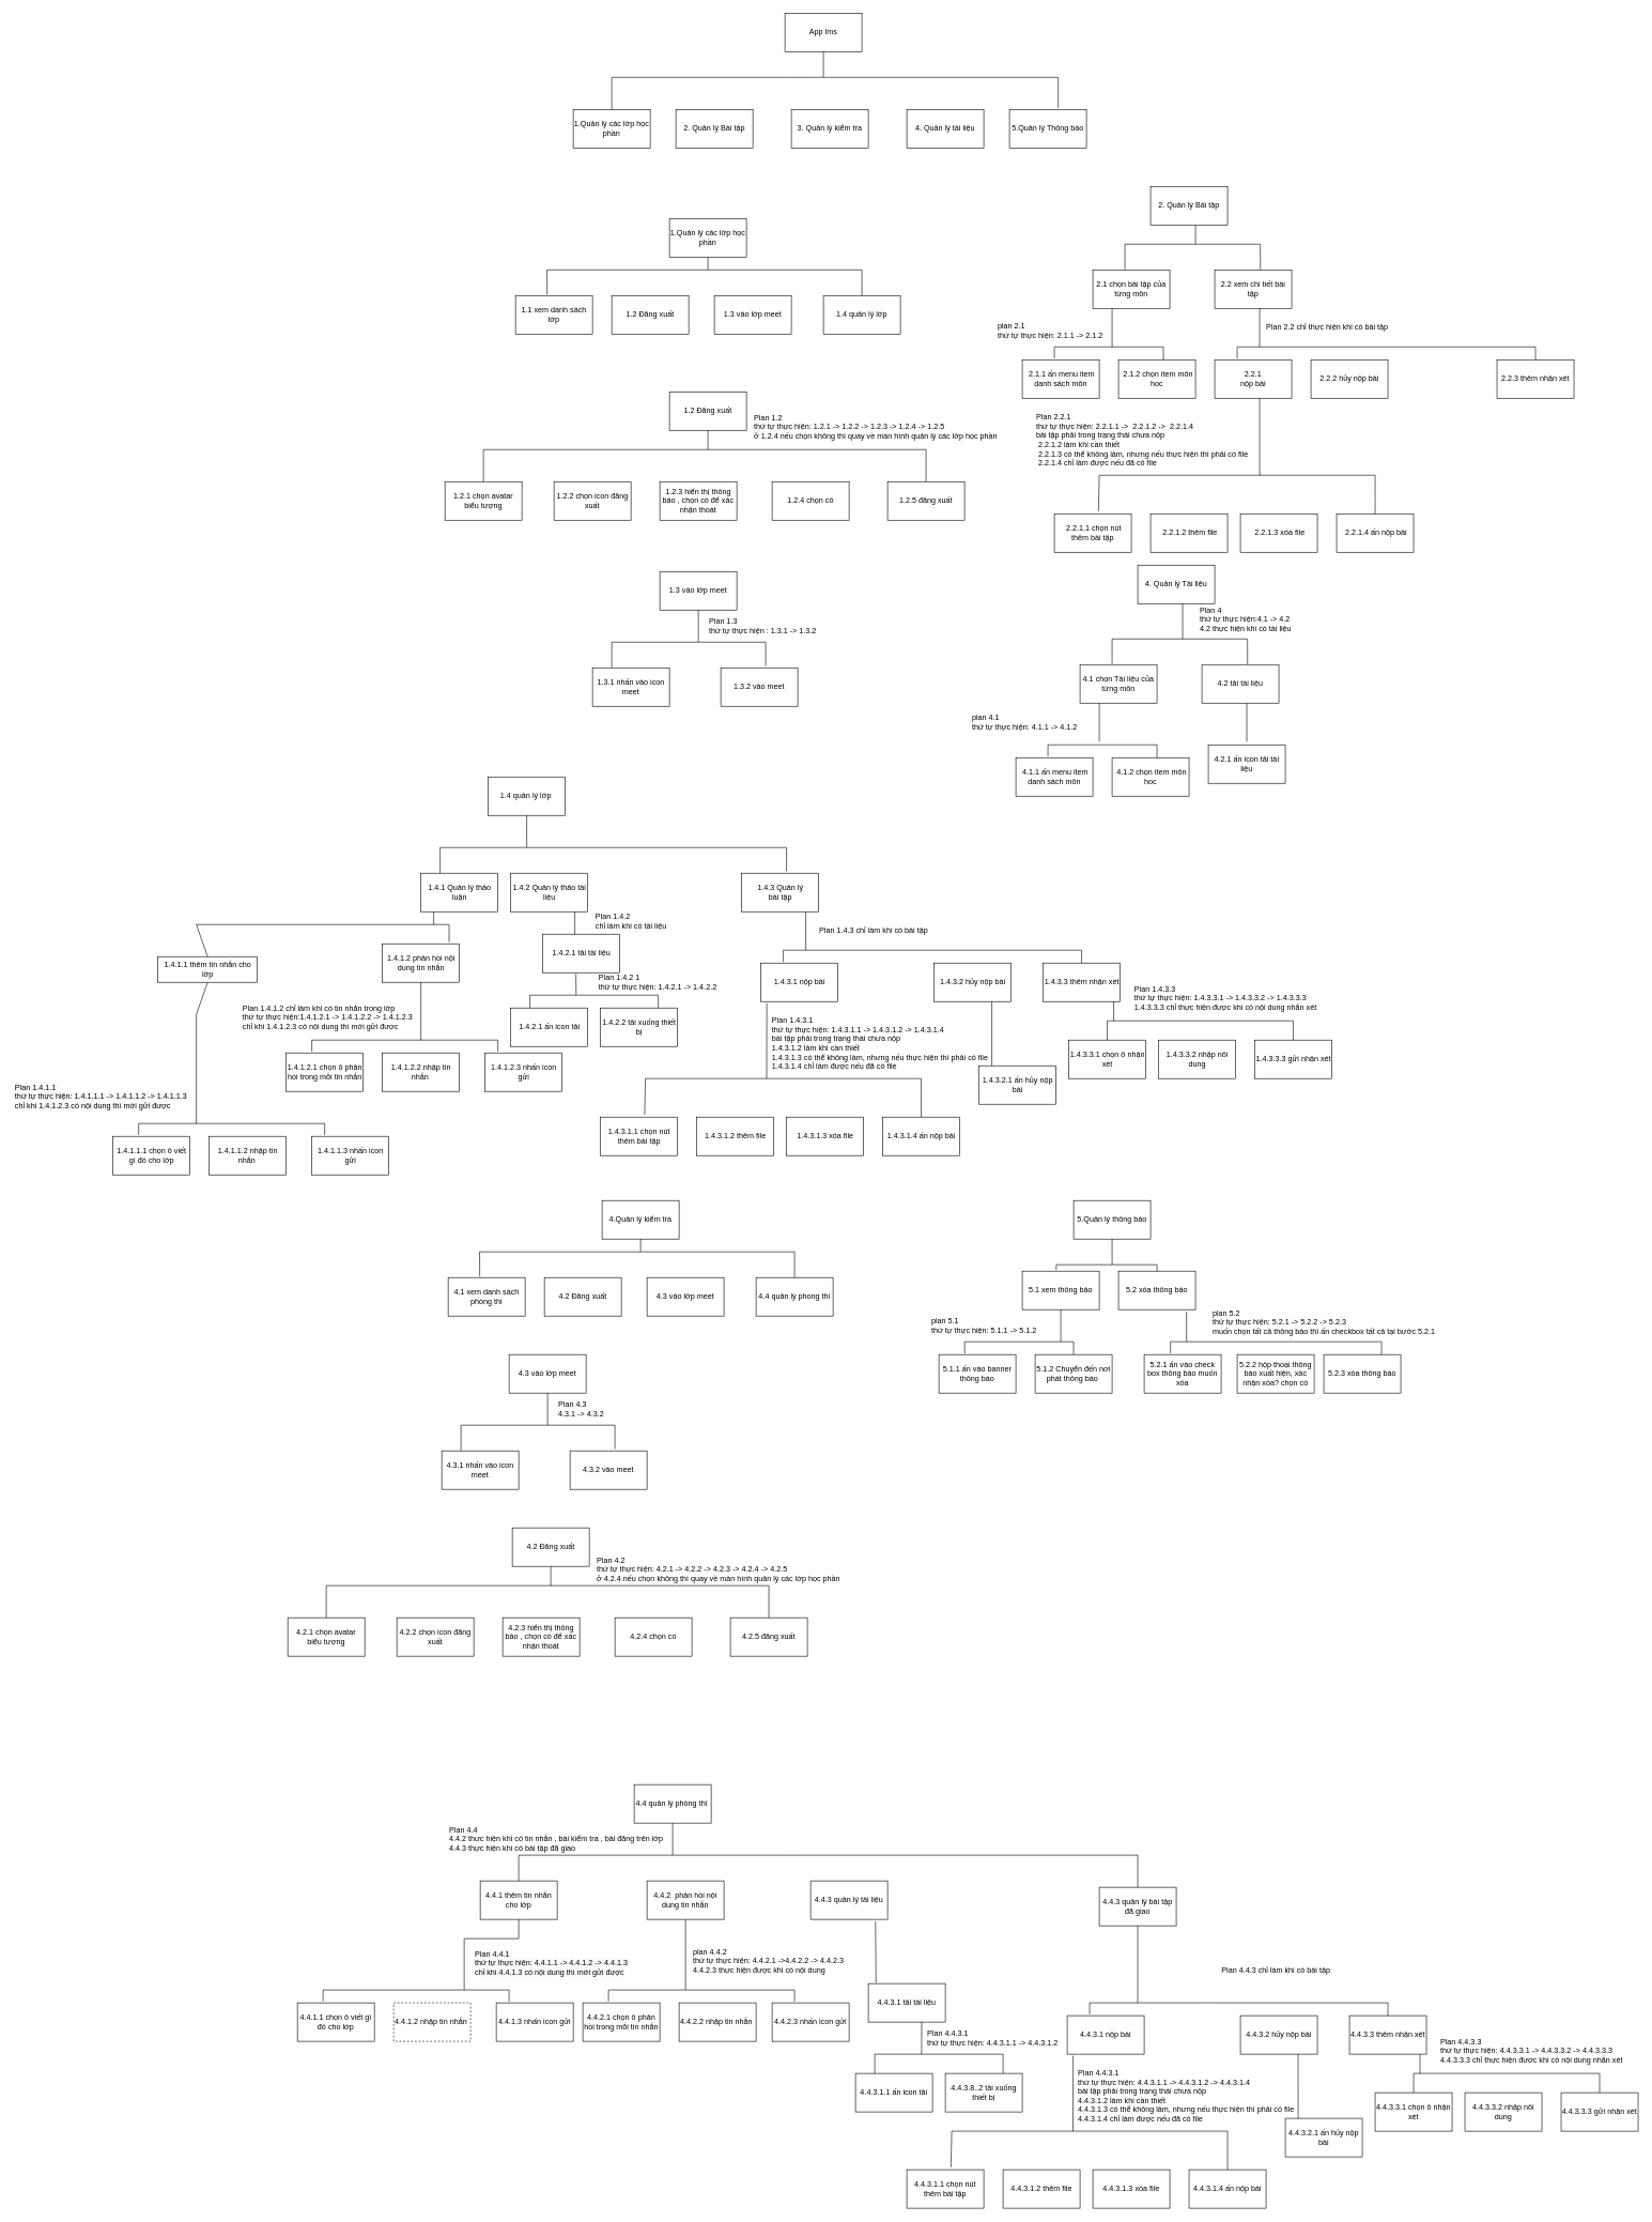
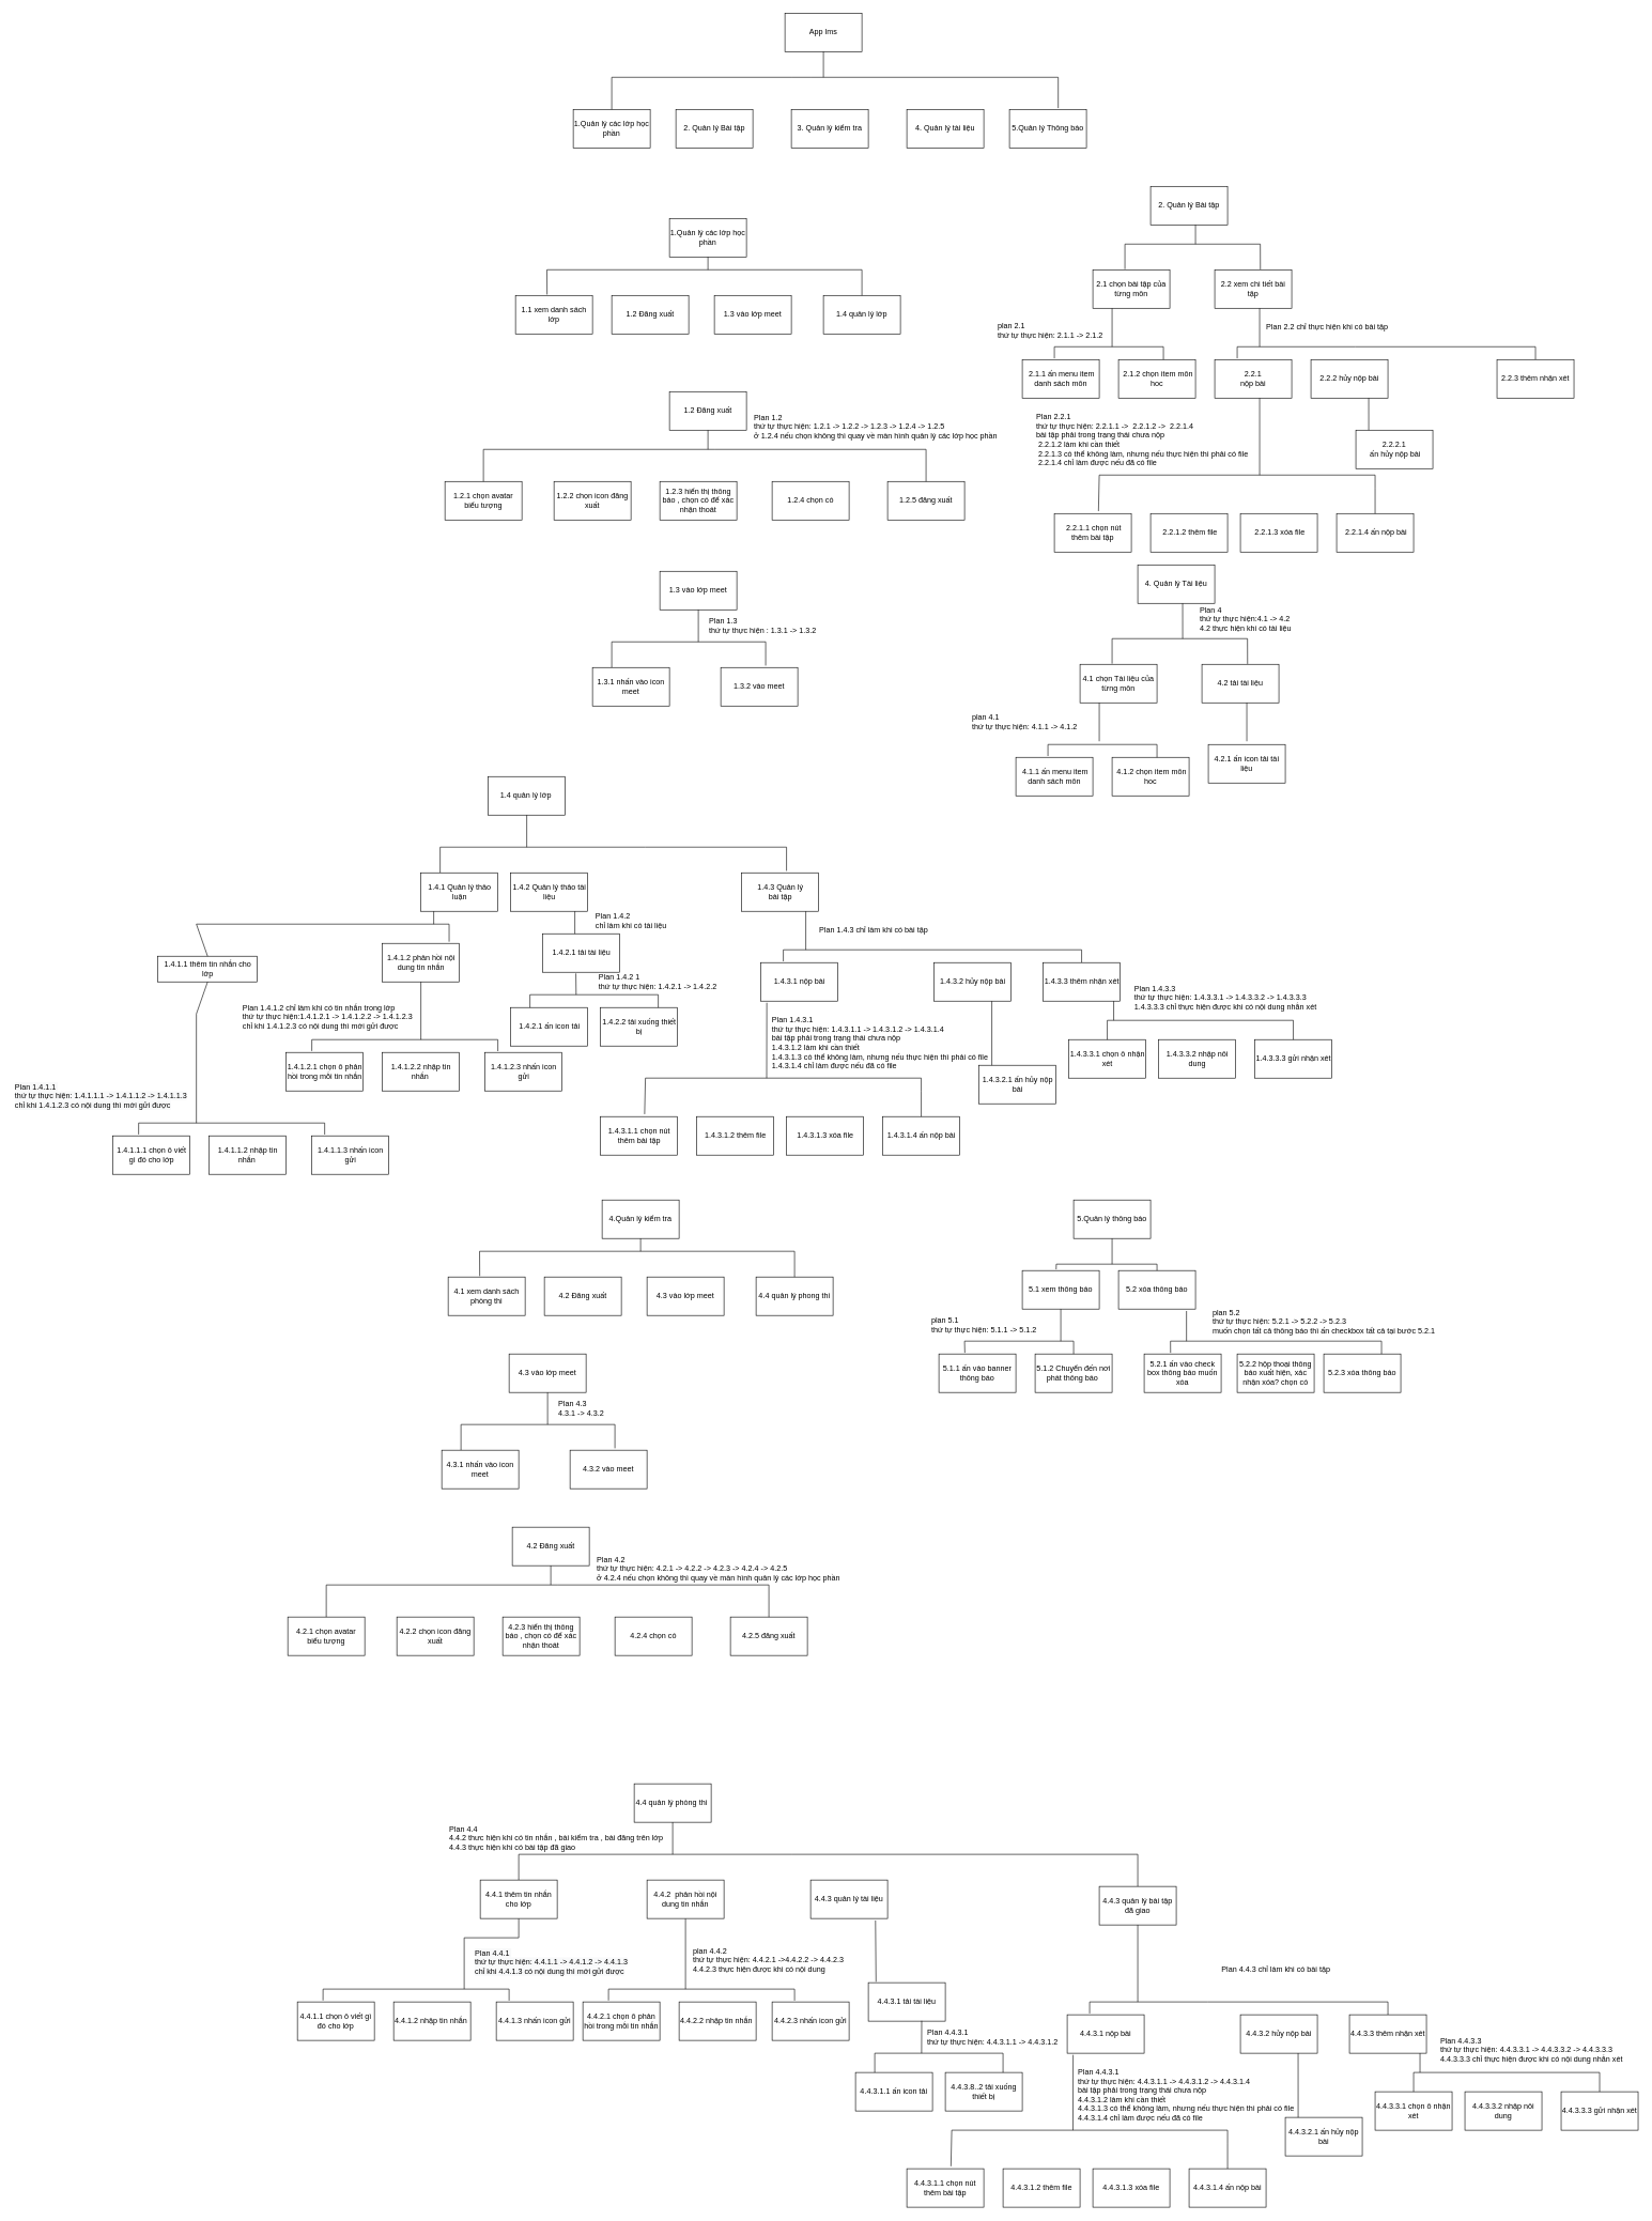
+ <mxCell id="105" value="" style="endArrow=none;html=1;rounded=0;entryX=0.75;entryY=1;entryDx=0;entryDy=0;exitX=0.167;exitY=0;exitDx=0;exitDy=0;exitPerimeter=0;align=center;" parent="1" source="103" target="93" edge="1"><mxGeometry width="50" height="50" relative="1" as="geometry"><mxPoint x="2033" y="720" as="sourcePoint" /><mxPoint x="2083" y="670" as="targetPoint" /></mxGeometry></mxCell>
+ <mxCell id="103" value="2.2.2.1&lt;br&gt;&amp;nbsp;ấn hủy nộp bài" style="rounded=0;whiteSpace=wrap;html=1;align=center;" parent="1" vertex="1"><mxGeometry x="2113" y="670" width="120" height="60" as="geometry" /></mxCell>
- <mxCell id="159" value="4.4.1.2 nhập tin nhắn&amp;nbsp;" style="rounded=0;whiteSpace=wrap;html=1;align=center;dashed=1;" vertex="1" parent="1"><mxGeometry x="613" y="3120" width="120" height="60" as="geometry" /></mxCell>
+ <mxCell id="159" value="4.4.1.2 nhập tin nhắn&amp;nbsp;" style="rounded=0;whiteSpace=wrap;html=1;align=center;" vertex="1" parent="1"><mxGeometry x="613" y="3120" width="120" height="60" as="geometry" /></mxCell>
